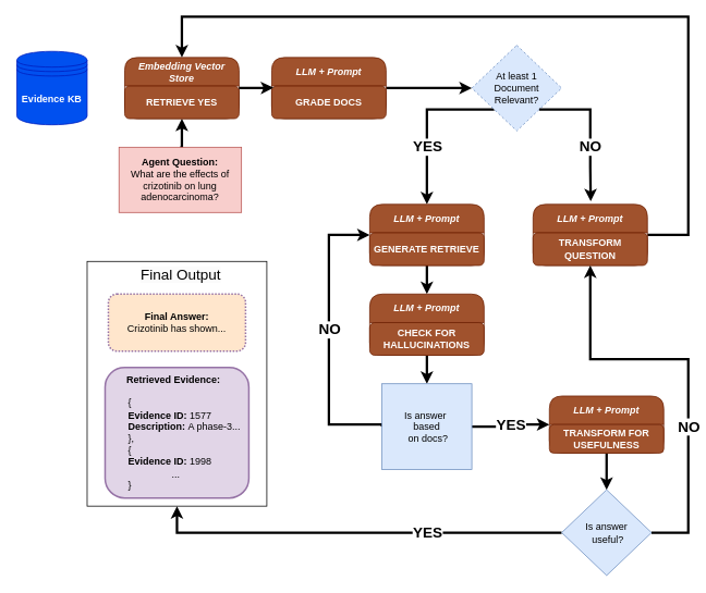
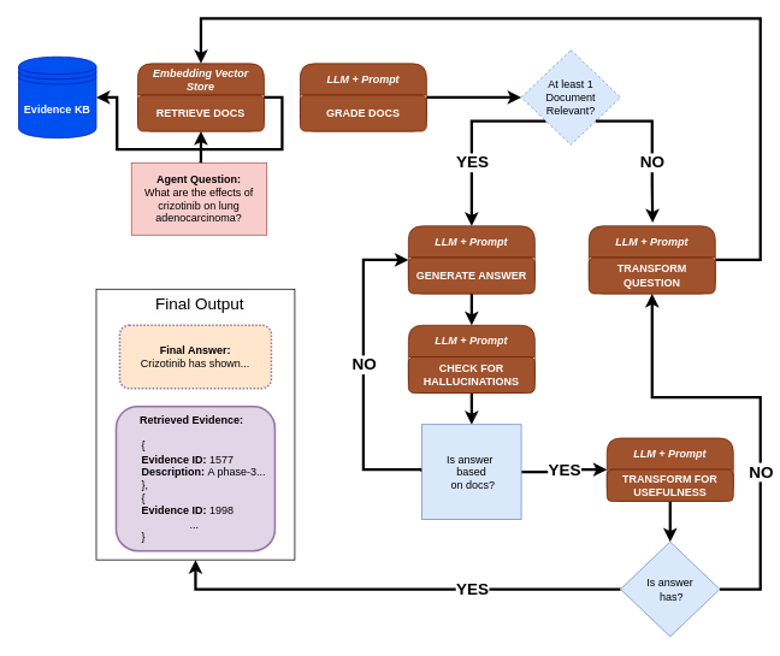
- <mxCell id="9" style="edgeStyle=orthogonalEdgeStyle;rounded=0;orthogonalLoop=1;jettySize=auto;html=1;exitX=1;exitY=0.5;exitDx=0;exitDy=0;entryX=0.014;entryY=0.05;entryDx=0;entryDy=0;entryPerimeter=0;strokeWidth=3;" parent="1" source="4" target="8" edge="1"><mxGeometry relative="1" as="geometry" /></mxCell>
+ <mxCell id="9" style="edgeStyle=orthogonalEdgeStyle;rounded=0;orthogonalLoop=1;jettySize=auto;html=1;exitX=1;exitY=0.5;exitDx=0;exitDy=0;strokeWidth=3;" parent="1" source="4" target="40" edge="1"><mxGeometry relative="1" as="geometry" /></mxCell>
- <mxCell id="5" value="&lt;b&gt;RETRIEVE YES&lt;/b&gt;" style="text;strokeColor=#6D1F00;fillColor=#a0522d;align=center;verticalAlign=middle;spacingLeft=4;spacingRight=4;overflow=hidden;points=[[0,0.5],[1,0.5]];portConstraint=eastwest;rotatable=0;whiteSpace=wrap;html=1;fontColor=#ffffff;rounded=1;" parent="4" vertex="1"><mxGeometry y="35" width="140" height="40" as="geometry" /></mxCell>
+ <mxCell id="5" value="&lt;b&gt;RETRIEVE DOCS&lt;/b&gt;" style="text;strokeColor=#6D1F00;fillColor=#a0522d;align=center;verticalAlign=middle;spacingLeft=4;spacingRight=4;overflow=hidden;points=[[0,0.5],[1,0.5]];portConstraint=eastwest;rotatable=0;whiteSpace=wrap;html=1;fontColor=#ffffff;rounded=1;" parent="4" vertex="1"><mxGeometry y="35" width="140" height="40" as="geometry" /></mxCell>
- <mxCell id="18" value="&lt;b&gt;GENERATE RETRIEVE&lt;/b&gt;" style="text;strokeColor=#6D1F00;fillColor=#a0522d;align=center;verticalAlign=middle;spacingLeft=4;spacingRight=4;overflow=hidden;points=[[0,0.5],[1,0.5]];portConstraint=eastwest;rotatable=0;whiteSpace=wrap;html=1;fontColor=#ffffff;rounded=1;" parent="17" vertex="1"><mxGeometry y="35" width="140" height="40" as="geometry" /></mxCell>
+ <mxCell id="18" value="&lt;b&gt;GENERATE ANSWER&lt;/b&gt;" style="text;strokeColor=#6D1F00;fillColor=#a0522d;align=center;verticalAlign=middle;spacingLeft=4;spacingRight=4;overflow=hidden;points=[[0,0.5],[1,0.5]];portConstraint=eastwest;rotatable=0;whiteSpace=wrap;html=1;fontColor=#ffffff;rounded=1;" parent="17" vertex="1"><mxGeometry y="35" width="140" height="40" as="geometry" /></mxCell>
- <mxCell id="35" value="Is answer&lt;div&gt;&amp;nbsp;useful?&lt;/div&gt;" style="rhombus;whiteSpace=wrap;html=1;fillColor=#dae8fc;strokeColor=#6c8ebf;" parent="1" vertex="1"><mxGeometry x="687" y="600" width="110" height="105" as="geometry" /></mxCell>
+ <mxCell id="35" value="Is answer&lt;div&gt;&amp;nbsp;has?&lt;/div&gt;" style="rhombus;whiteSpace=wrap;html=1;fillColor=#dae8fc;strokeColor=#6c8ebf;" parent="1" vertex="1"><mxGeometry x="687" y="600" width="110" height="105" as="geometry" /></mxCell>
